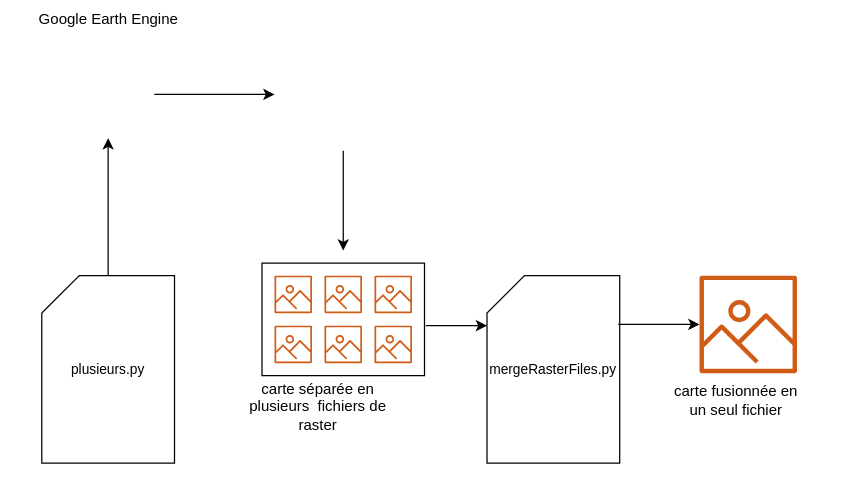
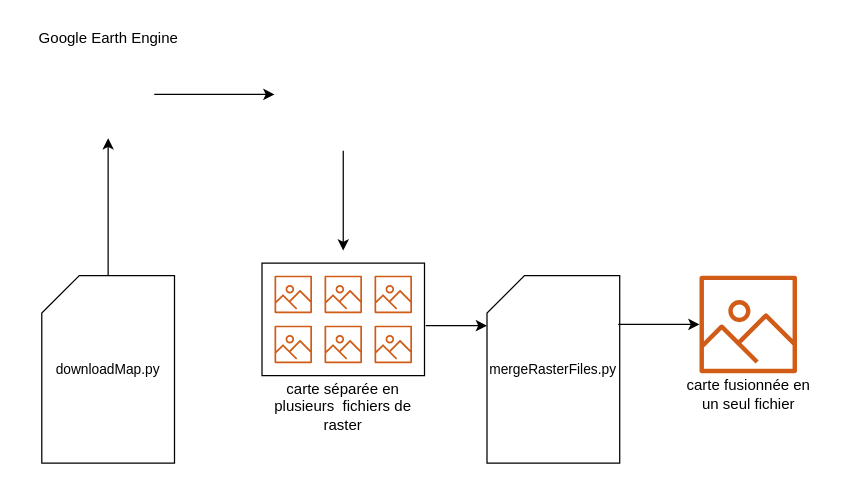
- <mxCell id="8" value="Google Earth Engine" style="text;html=1;align=center;verticalAlign=middle;resizable=0;points=[];autosize=1;strokeColor=none;" vertex="1" parent="1"><mxGeometry x="20.91" y="5" width="130" height="20" as="geometry" /></mxCell>
+ <mxCell id="8" value="Google Earth Engine" style="text;html=1;align=center;verticalAlign=middle;resizable=0;points=[];autosize=1;strokeColor=none;" vertex="1" parent="1"><mxGeometry x="20.91" y="20" width="130" height="20" as="geometry" /></mxCell>
- <mxCell id="4" value="&lt;div style=&quot;font-size: 11px&quot;&gt;&lt;font style=&quot;font-size: 11px&quot;&gt;plusieurs.py&lt;/font&gt;&lt;/div&gt;" style="shape=card;whiteSpace=wrap;html=1;" vertex="1" parent="1"><mxGeometry x="32.83" y="220" width="106.17" height="150" as="geometry" /></mxCell>
+ <mxCell id="4" value="&lt;div style=&quot;font-size: 11px&quot;&gt;&lt;font style=&quot;font-size: 11px&quot;&gt;downloadMap.py&lt;/font&gt;&lt;/div&gt;" style="shape=card;whiteSpace=wrap;html=1;" vertex="1" parent="1"><mxGeometry x="32.83" y="220" width="106.17" height="150" as="geometry" /></mxCell>
- <mxCell id="19" value="&lt;div&gt;carte fusionnée en &lt;br&gt;&lt;/div&gt;&lt;div&gt;un seul fichier&lt;/div&gt;" style="text;html=1;align=center;verticalAlign=middle;resizable=0;points=[];autosize=1;strokeColor=none;" vertex="1" parent="1"><mxGeometry x="533" y="305" width="110" height="30" as="geometry" /></mxCell>
+ <mxCell id="19" value="&lt;div&gt;carte fusionnée en &lt;br&gt;&lt;/div&gt;&lt;div&gt;un seul fichier&lt;/div&gt;" style="text;html=1;align=center;verticalAlign=middle;resizable=0;points=[];autosize=1;strokeColor=none;" vertex="1" parent="1"><mxGeometry x="543" y="300" width="110" height="30" as="geometry" /></mxCell>
- <mxCell id="21" value="carte séparée en plusieurs&amp;nbsp; fichiers de raster" style="text;html=1;strokeColor=none;fillColor=none;align=center;verticalAlign=middle;whiteSpace=wrap;rounded=0;" vertex="1" parent="1"><mxGeometry x="189" y="310" width="130" height="30" as="geometry" /></mxCell>
+ <mxCell id="21" value="carte séparée en plusieurs&amp;nbsp; fichiers de raster" style="text;html=1;strokeColor=none;fillColor=none;align=center;verticalAlign=middle;whiteSpace=wrap;rounded=0;" vertex="1" parent="1"><mxGeometry x="209" y="310" width="130" height="30" as="geometry" /></mxCell>
